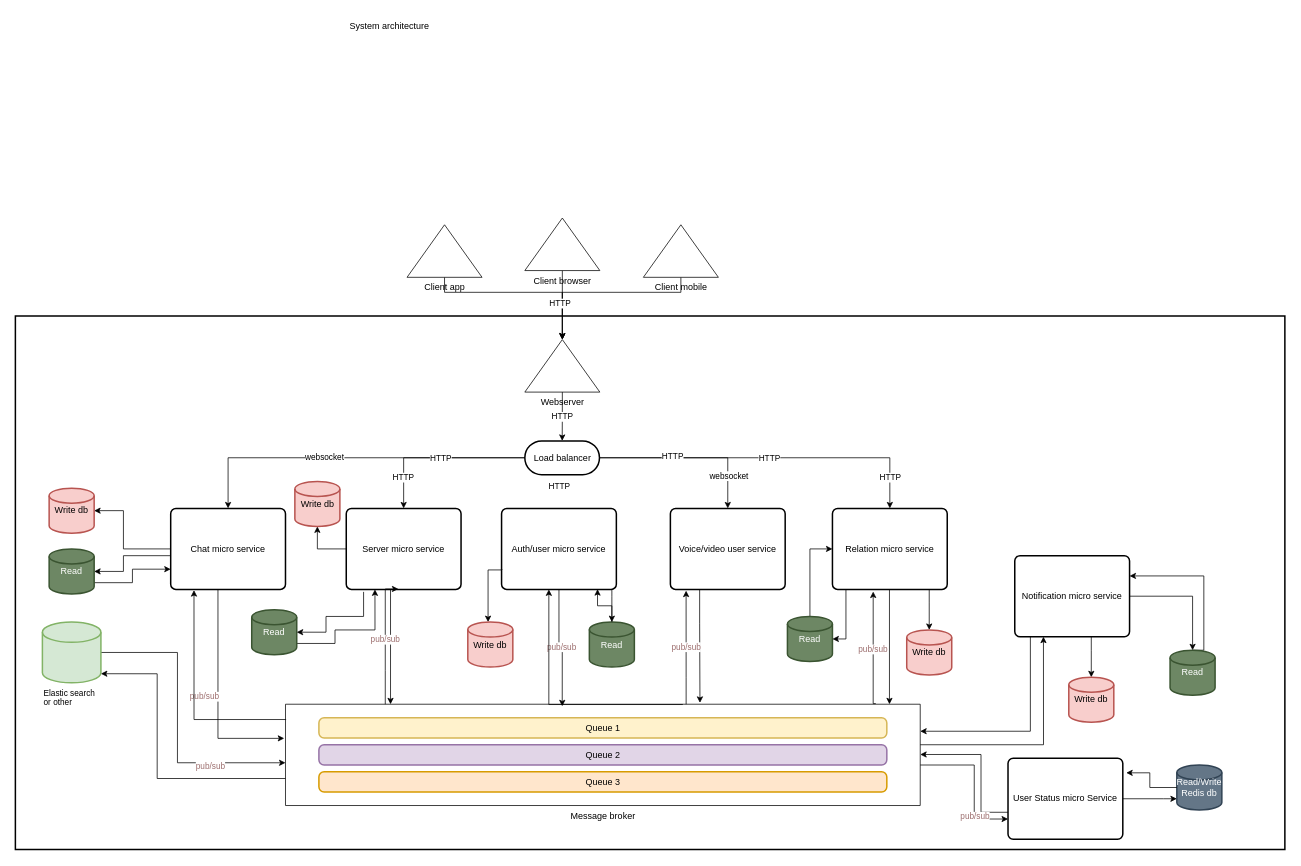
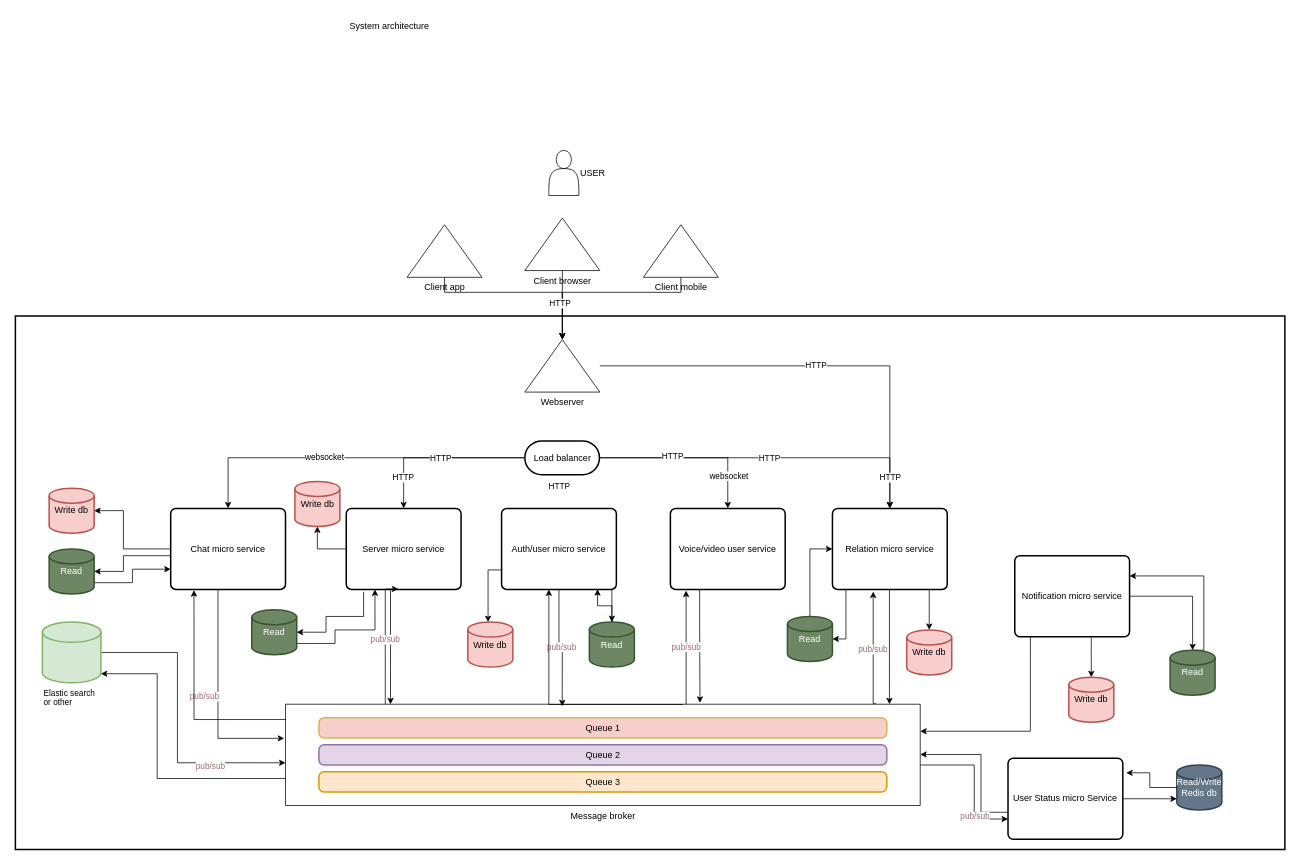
+ <mxCell id="2" value="USER" style="shape=actor;whiteSpace=wrap;html=1;labelPosition=right;verticalLabelPosition=middle;align=left;verticalAlign=middle;" parent="1" vertex="1"><mxGeometry x="731" y="200" width="40" height="60" as="geometry" /></mxCell>
- <mxCell id="7" value="HTTP" style="edgeStyle=orthogonalEdgeStyle;rounded=0;orthogonalLoop=1;jettySize=auto;html=1;" parent="1" source="8" target="26" edge="1"><mxGeometry relative="1" as="geometry" /></mxCell>
+ <mxCell id="7" value="HTTP" style="edgeStyle=orthogonalEdgeStyle;rounded=0;orthogonalLoop=1;jettySize=auto;html=1;" parent="1" source="8" target="53" edge="1"><mxGeometry relative="1" as="geometry" /></mxCell>
- <mxCell id="41" value="Queue 1" style="rounded=1;whiteSpace=wrap;html=1;absoluteArcSize=1;arcSize=14;strokeWidth=2;fillColor=#fff2cc;strokeColor=#d6b656;" parent="39" vertex="1"><mxGeometry x="44.526" y="18" width="756.947" height="27" as="geometry" /></mxCell>
+ <mxCell id="41" value="Queue 1" style="rounded=1;whiteSpace=wrap;html=1;absoluteArcSize=1;arcSize=14;strokeWidth=2;fillColor=#f8cecc;strokeColor=#d6b656;" parent="39" vertex="1"><mxGeometry x="44.526" y="18" width="756.947" height="27" as="geometry" /></mxCell>
- <mxCell id="62" style="edgeStyle=orthogonalEdgeStyle;rounded=0;orthogonalLoop=1;jettySize=auto;html=1;entryX=0.25;entryY=1;entryDx=0;entryDy=0;fontSize=11;fontColor=#9c6d6d;" parent="1" source="40" target="58" edge="1"><mxGeometry relative="1" as="geometry"><Array as="points"><mxPoint x="1390" y="992" /></Array></mxGeometry></mxCell>
